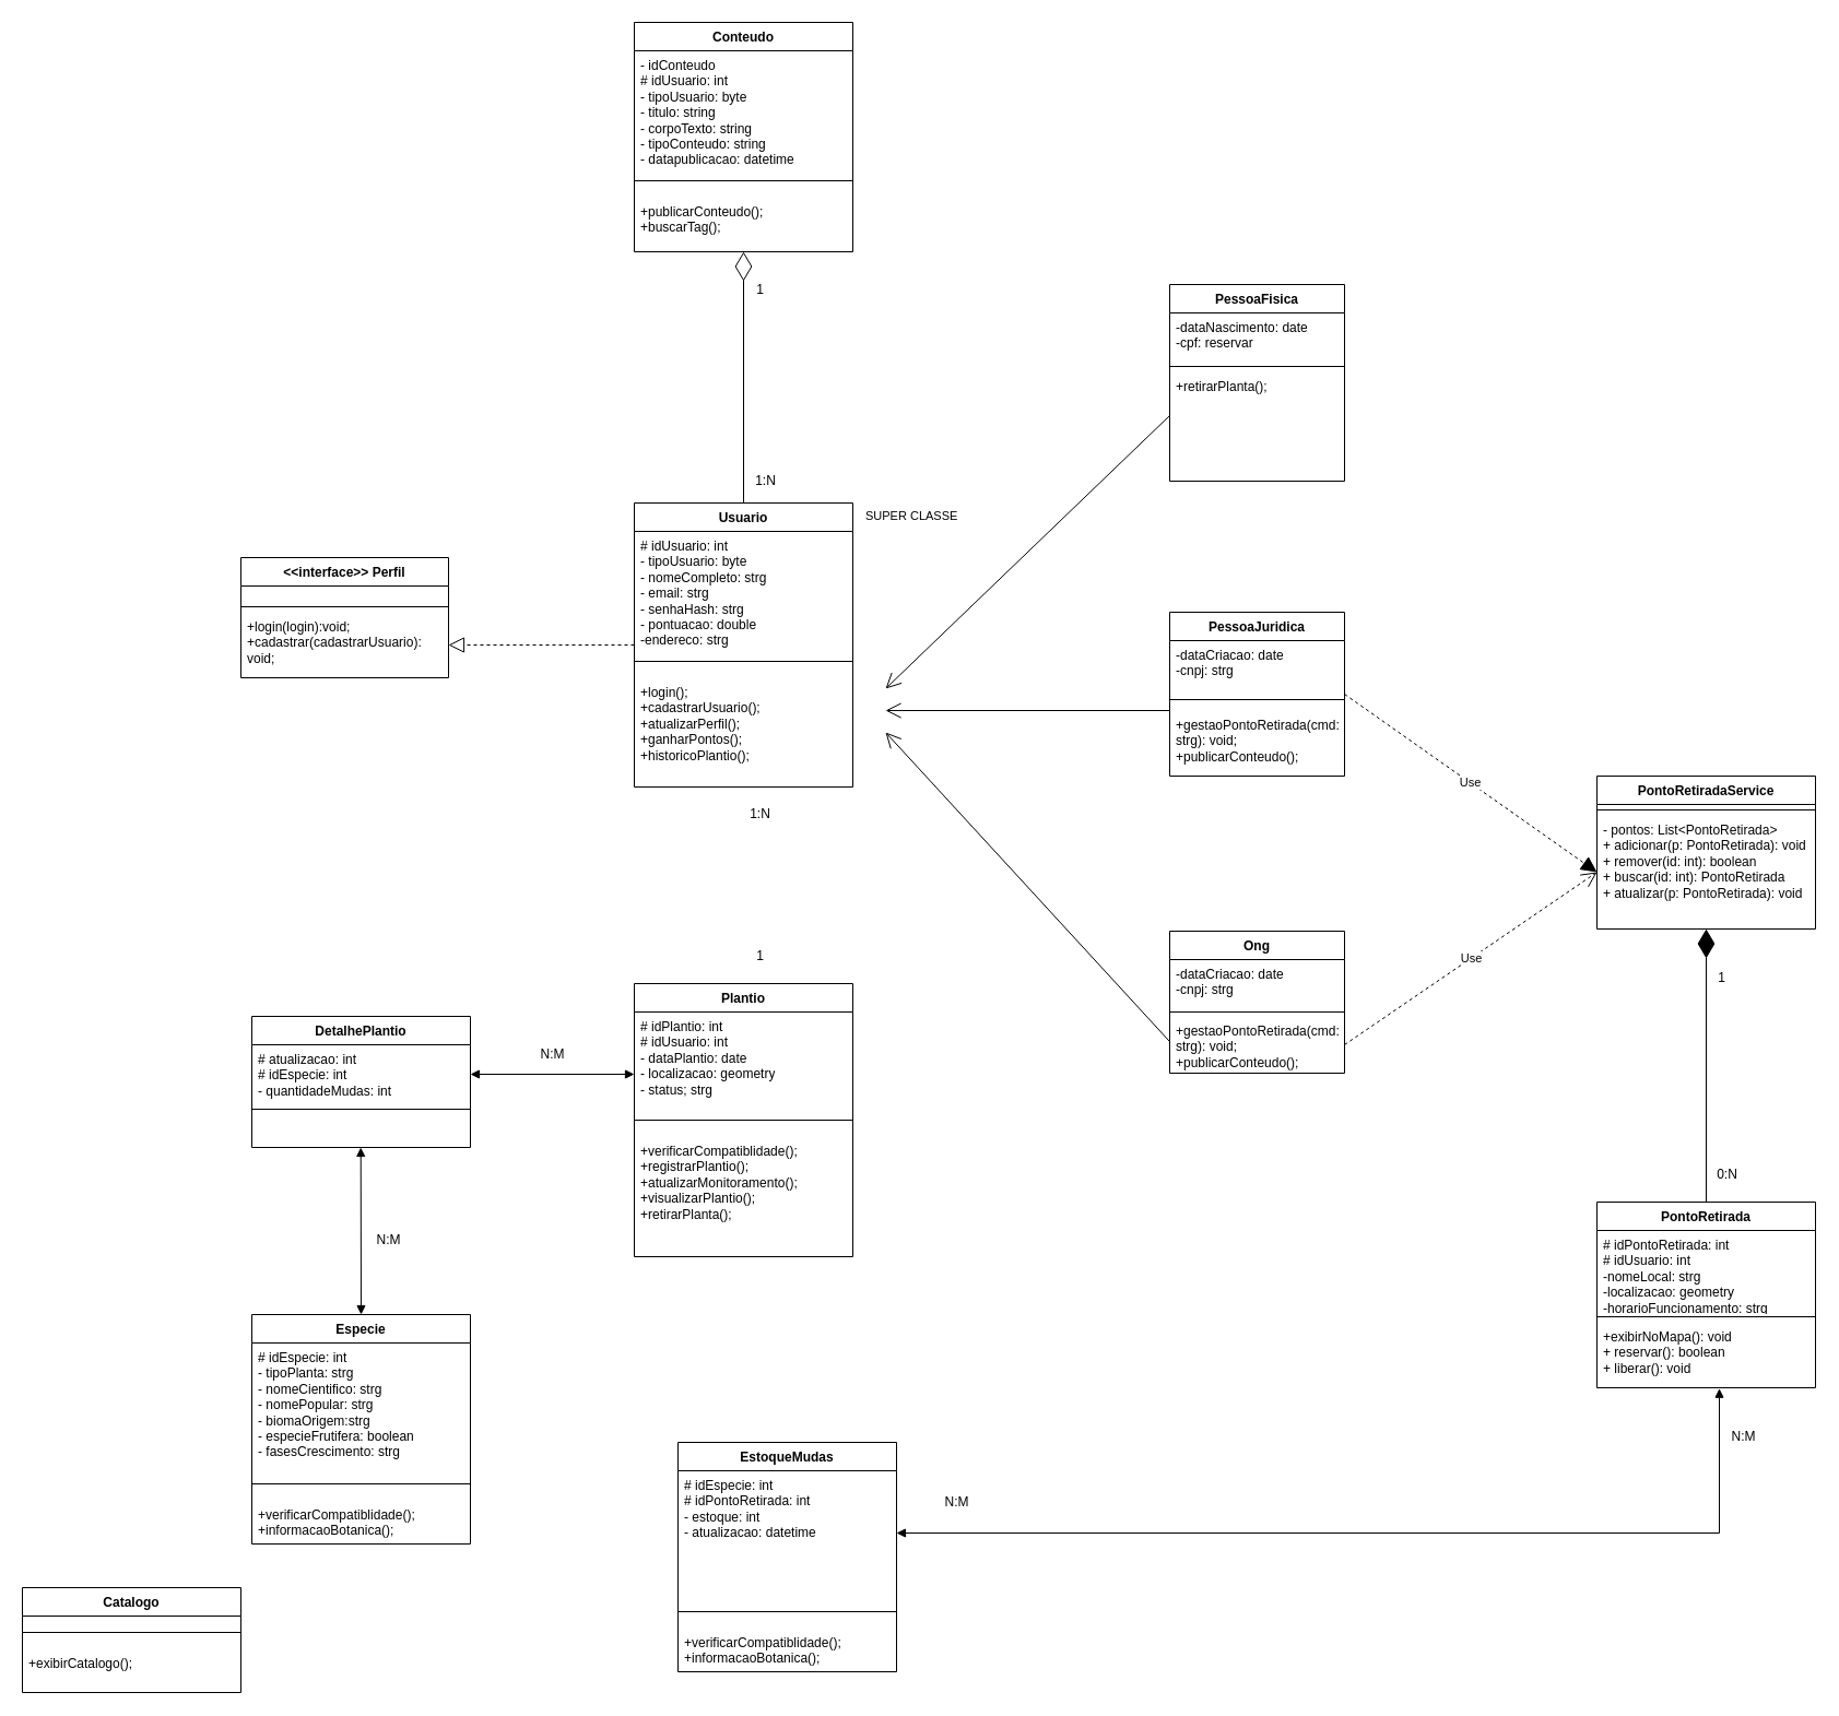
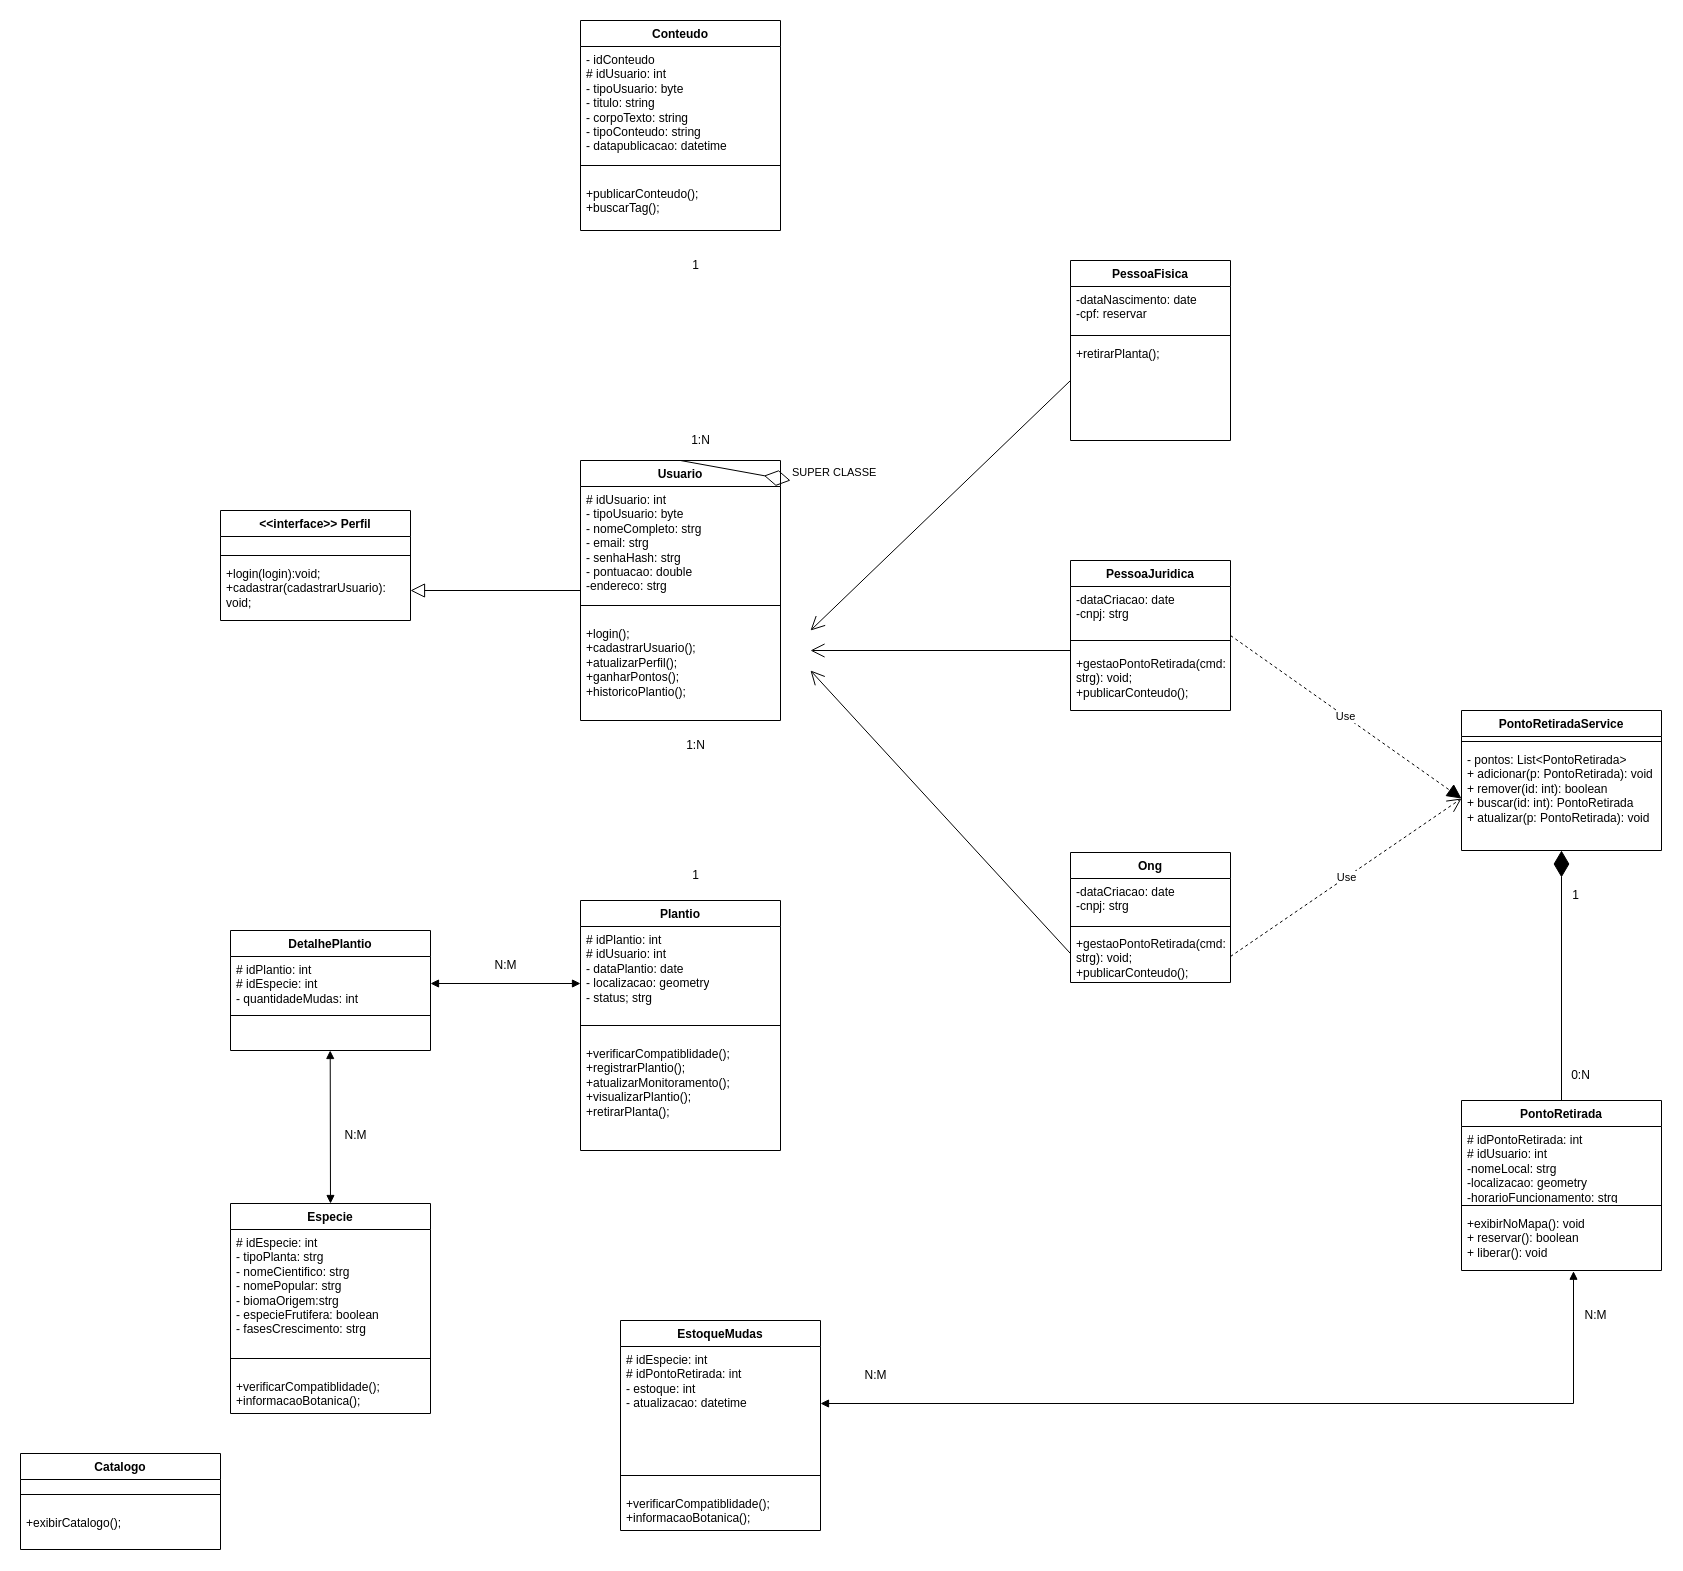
- <mxCell id="70" value="" style="endArrow=diamondThin;endFill=0;endSize=24;html=1;rounded=0;exitX=0.5;exitY=0;exitDx=0;exitDy=0;entryX=0.5;entryY=1;entryDx=0;entryDy=0;entryPerimeter=0;" edge="1" parent="1" source="2" target="40"><mxGeometry width="160" relative="1" as="geometry"><mxPoint x="655" y="440" as="sourcePoint" /><mxPoint x="735" y="270" as="targetPoint" /></mxGeometry></mxCell>
+ <mxCell id="70" value="" style="endArrow=diamondThin;endFill=0;endSize=24;html=1;rounded=0;exitX=0.5;exitY=0;exitDx=0;exitDy=0;" edge="1" parent="1" source="2" target="18"><mxGeometry width="160" relative="1" as="geometry"><mxPoint x="655" y="440" as="sourcePoint" /><mxPoint x="735" y="270" as="targetPoint" /></mxGeometry></mxCell>
- <mxCell id="73" value="" style="endArrow=block;dashed=1;endFill=0;endSize=12;html=1;rounded=0;exitX=0;exitY=0.5;exitDx=0;exitDy=0;entryX=1;entryY=0.5;entryDx=0;entryDy=0;" edge="1" parent="1" source="2" target="50"><mxGeometry width="160" relative="1" as="geometry"><mxPoint x="300" y="690" as="sourcePoint" /><mxPoint x="460" y="690" as="targetPoint" /></mxGeometry></mxCell>
+ <mxCell id="73" value="" style="endArrow=block;dashed=0;endFill=0;endSize=12;html=1;rounded=0;exitX=0;exitY=0.5;exitDx=0;exitDy=0;entryX=1;entryY=0.5;entryDx=0;entryDy=0;" edge="1" parent="1" source="2" target="50"><mxGeometry width="160" relative="1" as="geometry"><mxPoint x="300" y="690" as="sourcePoint" /><mxPoint x="460" y="690" as="targetPoint" /></mxGeometry></mxCell>
- <mxCell id="30" value="&lt;div&gt;&lt;span style=&quot;background-color: transparent; color: light-dark(rgb(0, 0, 0), rgb(255, 255, 255));&quot;&gt;# atualizacao: int&lt;/span&gt;&lt;/div&gt;&lt;div&gt;&lt;div&gt;# idEspecie: int&lt;/div&gt;&lt;/div&gt;&lt;div&gt;- quantidadeMudas: int&lt;/div&gt;" style="text;strokeColor=none;fillColor=none;align=left;verticalAlign=top;spacingLeft=4;spacingRight=4;overflow=hidden;rotatable=0;points=[[0,0.5],[1,0.5]];portConstraint=eastwest;whiteSpace=wrap;html=1;" vertex="1" parent="29"><mxGeometry y="26" width="200" height="54" as="geometry" /></mxCell>
+ <mxCell id="30" value="&lt;div&gt;&lt;span style=&quot;background-color: transparent; color: light-dark(rgb(0, 0, 0), rgb(255, 255, 255));&quot;&gt;# idPlantio: int&lt;/span&gt;&lt;/div&gt;&lt;div&gt;&lt;div&gt;# idEspecie: int&lt;/div&gt;&lt;/div&gt;&lt;div&gt;- quantidadeMudas: int&lt;/div&gt;" style="text;strokeColor=none;fillColor=none;align=left;verticalAlign=top;spacingLeft=4;spacingRight=4;overflow=hidden;rotatable=0;points=[[0,0.5],[1,0.5]];portConstraint=eastwest;whiteSpace=wrap;html=1;" vertex="1" parent="29"><mxGeometry y="26" width="200" height="54" as="geometry" /></mxCell>
